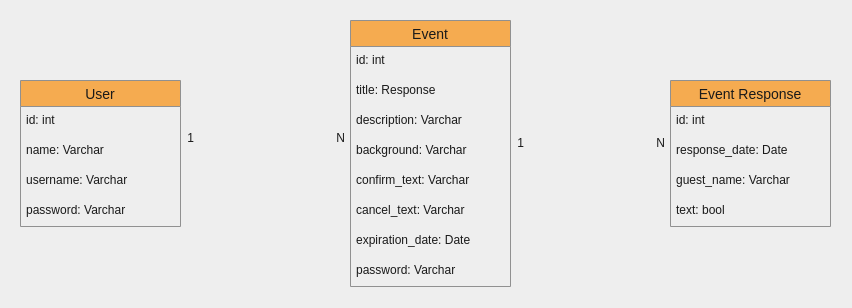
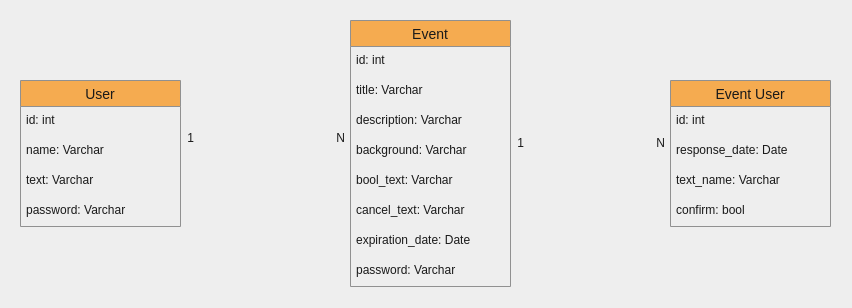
- <mxCell id="9" value="title: Response" style="text;strokeColor=none;fillColor=none;spacingLeft=4;spacingRight=4;overflow=hidden;rotatable=0;points=[[0,0.5],[1,0.5]];portConstraint=eastwest;fontSize=12;fontColor=#1A1A1A;" vertex="1" parent="7"><mxGeometry y="56" width="160" height="30" as="geometry" /></mxCell>
+ <mxCell id="9" value="title: Varchar" style="text;strokeColor=none;fillColor=none;spacingLeft=4;spacingRight=4;overflow=hidden;rotatable=0;points=[[0,0.5],[1,0.5]];portConstraint=eastwest;fontSize=12;fontColor=#1A1A1A;" vertex="1" parent="7"><mxGeometry y="56" width="160" height="30" as="geometry" /></mxCell>
- <mxCell id="16" value="Event Response" style="swimlane;fontStyle=0;childLayout=stackLayout;horizontal=1;startSize=26;horizontalStack=0;resizeParent=1;resizeParentMax=0;resizeLast=0;collapsible=1;marginBottom=0;align=center;fontSize=14;fillColor=#F5AB50;strokeColor=#909090;fontColor=#1A1A1A;" vertex="1" parent="1"><mxGeometry x="670" y="80" width="160" height="146" as="geometry" /></mxCell>
+ <mxCell id="16" value="Event User" style="swimlane;fontStyle=0;childLayout=stackLayout;horizontal=1;startSize=26;horizontalStack=0;resizeParent=1;resizeParentMax=0;resizeLast=0;collapsible=1;marginBottom=0;align=center;fontSize=14;fillColor=#F5AB50;strokeColor=#909090;fontColor=#1A1A1A;" vertex="1" parent="1"><mxGeometry x="670" y="80" width="160" height="146" as="geometry" /></mxCell>
- <mxCell id="5" value="username: Varchar" style="text;strokeColor=none;fillColor=none;spacingLeft=4;spacingRight=4;overflow=hidden;rotatable=0;points=[[0,0.5],[1,0.5]];portConstraint=eastwest;fontSize=12;fontColor=#1A1A1A;" vertex="1" parent="2"><mxGeometry y="86" width="160" height="30" as="geometry" /></mxCell>
+ <mxCell id="5" value="text: Varchar" style="text;strokeColor=none;fillColor=none;spacingLeft=4;spacingRight=4;overflow=hidden;rotatable=0;points=[[0,0.5],[1,0.5]];portConstraint=eastwest;fontSize=12;fontColor=#1A1A1A;" vertex="1" parent="2"><mxGeometry y="86" width="160" height="30" as="geometry" /></mxCell>
- <mxCell id="12" value="confirm_text: Varchar" style="text;strokeColor=none;fillColor=none;spacingLeft=4;spacingRight=4;overflow=hidden;rotatable=0;points=[[0,0.5],[1,0.5]];portConstraint=eastwest;fontSize=12;fontColor=#1A1A1A;" vertex="1" parent="7"><mxGeometry y="146" width="160" height="30" as="geometry" /></mxCell>
+ <mxCell id="12" value="bool_text: Varchar" style="text;strokeColor=none;fillColor=none;spacingLeft=4;spacingRight=4;overflow=hidden;rotatable=0;points=[[0,0.5],[1,0.5]];portConstraint=eastwest;fontSize=12;fontColor=#1A1A1A;" vertex="1" parent="7"><mxGeometry y="146" width="160" height="30" as="geometry" /></mxCell>
- <mxCell id="19" value="guest_name: Varchar" style="text;strokeColor=none;fillColor=none;spacingLeft=4;spacingRight=4;overflow=hidden;rotatable=0;points=[[0,0.5],[1,0.5]];portConstraint=eastwest;fontSize=12;fontColor=#1A1A1A;" vertex="1" parent="16"><mxGeometry y="86" width="160" height="30" as="geometry" /></mxCell>
+ <mxCell id="19" value="text_name: Varchar" style="text;strokeColor=none;fillColor=none;spacingLeft=4;spacingRight=4;overflow=hidden;rotatable=0;points=[[0,0.5],[1,0.5]];portConstraint=eastwest;fontSize=12;fontColor=#1A1A1A;" vertex="1" parent="16"><mxGeometry y="86" width="160" height="30" as="geometry" /></mxCell>
- <mxCell id="20" value="text: bool" style="text;strokeColor=none;fillColor=none;spacingLeft=4;spacingRight=4;overflow=hidden;rotatable=0;points=[[0,0.5],[1,0.5]];portConstraint=eastwest;fontSize=12;fontColor=#1A1A1A;" vertex="1" parent="16"><mxGeometry y="116" width="160" height="30" as="geometry" /></mxCell>
+ <mxCell id="20" value="confirm: bool" style="text;strokeColor=none;fillColor=none;spacingLeft=4;spacingRight=4;overflow=hidden;rotatable=0;points=[[0,0.5],[1,0.5]];portConstraint=eastwest;fontSize=12;fontColor=#1A1A1A;" vertex="1" parent="16"><mxGeometry y="116" width="160" height="30" as="geometry" /></mxCell>
